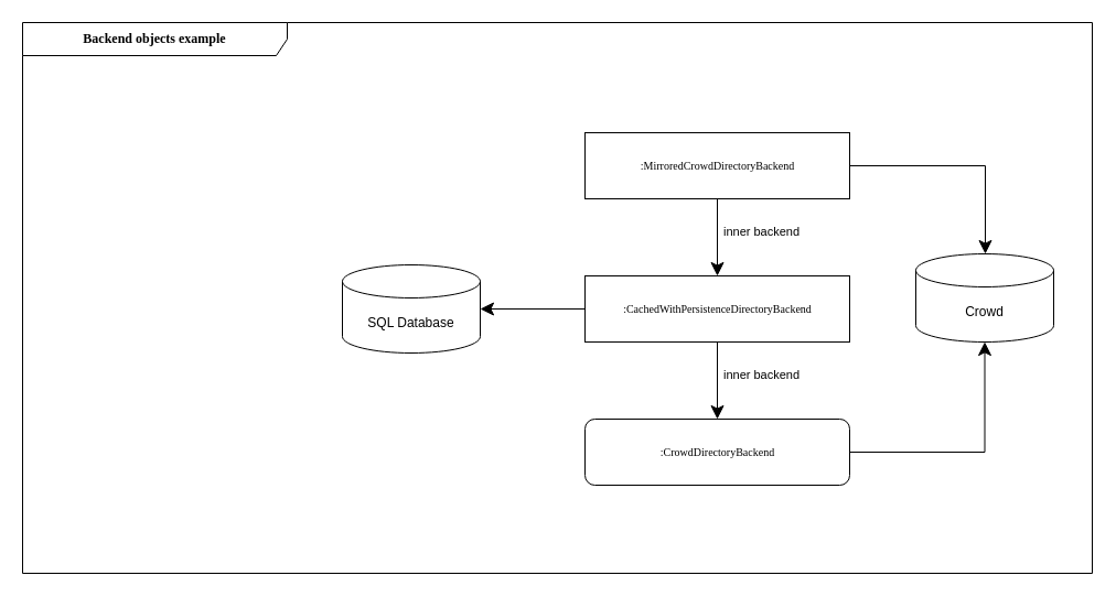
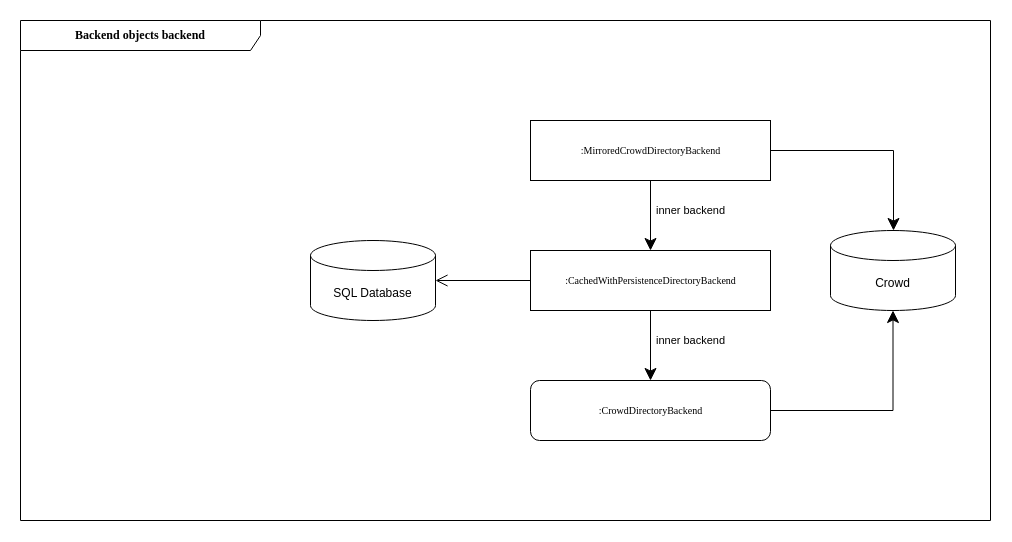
- <mxCell id="2" value="&lt;b&gt;&lt;font style=&quot;font-size: 12px&quot;&gt;Backend objects example&lt;/font&gt;&lt;/b&gt;" style="shape=umlFrame;whiteSpace=wrap;html=1;rounded=0;shadow=0;comic=0;labelBackgroundColor=none;strokeWidth=1;fontFamily=Verdana;fontSize=10;align=center;width=240;height=30;" parent="1" vertex="1"><mxGeometry x="20" y="20" width="970" height="500" as="geometry" /></mxCell>
+ <mxCell id="2" value="&lt;b&gt;&lt;font style=&quot;font-size: 12px&quot;&gt;Backend objects backend&lt;/font&gt;&lt;/b&gt;" style="shape=umlFrame;whiteSpace=wrap;html=1;rounded=0;shadow=0;comic=0;labelBackgroundColor=none;strokeWidth=1;fontFamily=Verdana;fontSize=10;align=center;width=240;height=30;" parent="1" vertex="1"><mxGeometry x="20" y="20" width="970" height="500" as="geometry" /></mxCell>
- <mxCell id="7" style="edgeStyle=orthogonalEdgeStyle;rounded=0;html=1;labelBackgroundColor=none;startFill=0;endArrow=classic;endFill=1;endSize=10;fontFamily=Verdana;fontSize=10;" parent="1" source="11" target="6" edge="1"><mxGeometry relative="1" as="geometry"><Array as="points" /><mxPoint x="583" y="760" as="sourcePoint" /><mxPoint x="583" y="710" as="targetPoint" /></mxGeometry></mxCell>
+ <mxCell id="7" style="edgeStyle=orthogonalEdgeStyle;rounded=0;html=1;labelBackgroundColor=none;startFill=0;endArrow=open;endFill=1;endSize=10;fontFamily=Verdana;fontSize=10;" parent="1" source="11" target="6" edge="1"><mxGeometry relative="1" as="geometry"><Array as="points" /><mxPoint x="583" y="760" as="sourcePoint" /><mxPoint x="583" y="710" as="targetPoint" /></mxGeometry></mxCell>
